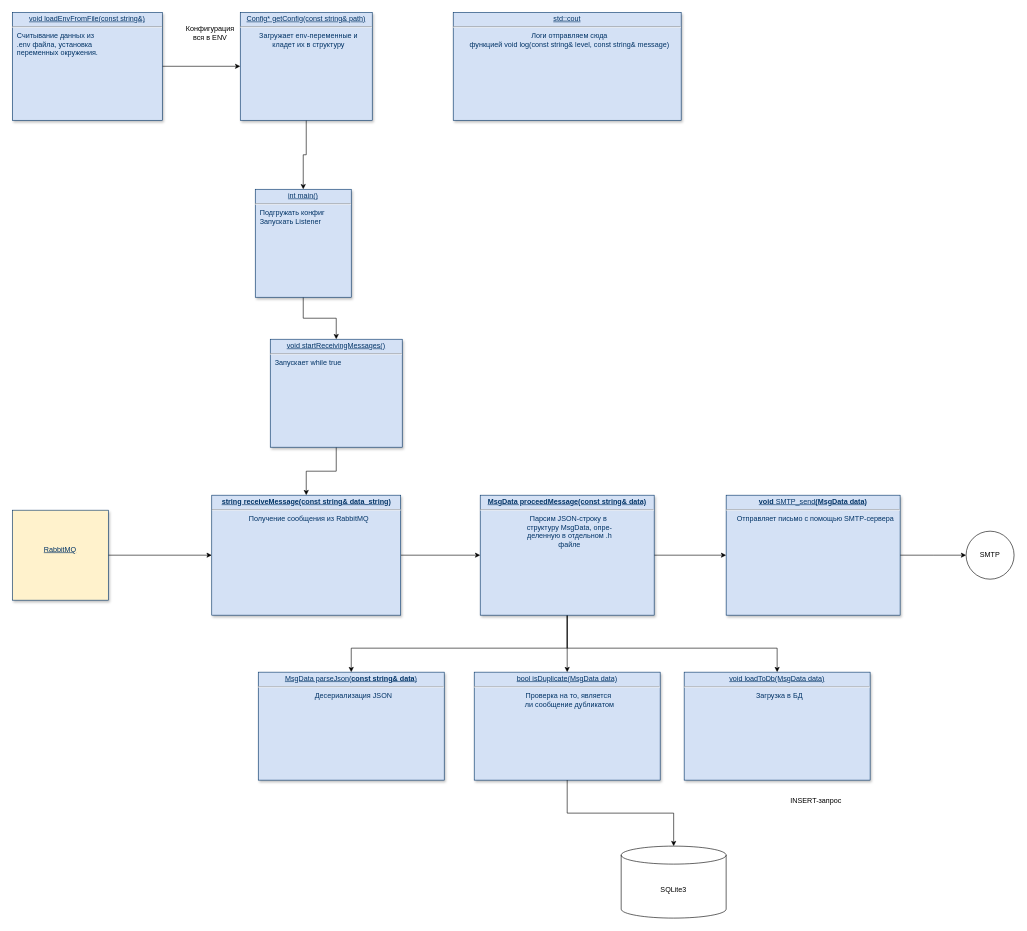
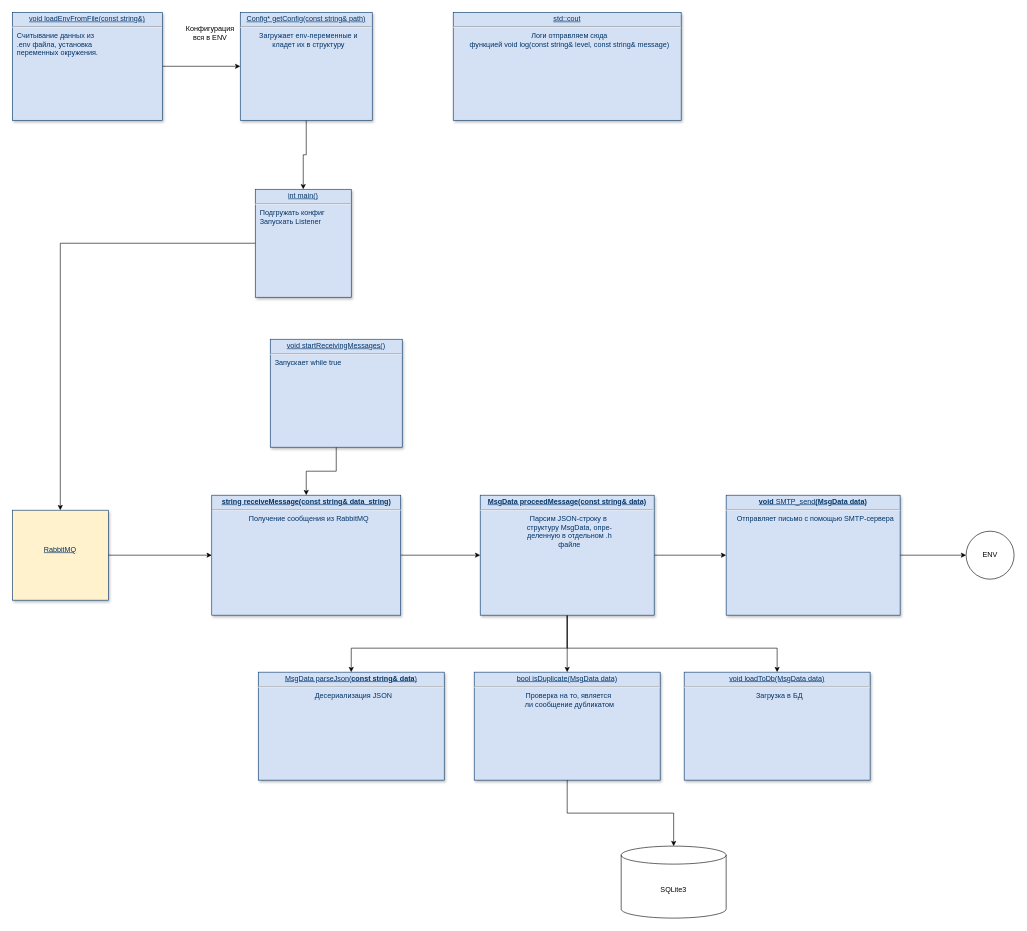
- <mxCell id="10" style="edgeStyle=orthogonalEdgeStyle;rounded=0;orthogonalLoop=1;jettySize=auto;html=1;entryX=0.5;entryY=0;entryDx=0;entryDy=0;" edge="1" parent="1" source="11" target="16"><mxGeometry relative="1" as="geometry" /></mxCell>
+ <mxCell id="10" style="edgeStyle=orthogonalEdgeStyle;rounded=0;orthogonalLoop=1;jettySize=auto;html=1;" edge="1" parent="1" source="11" target="5"><mxGeometry relative="1" as="geometry" /></mxCell>
- <mxCell id="29" value="SMTP" style="ellipse;whiteSpace=wrap;html=1;aspect=fixed;" vertex="1" parent="1"><mxGeometry x="1610" y="885" width="80" height="80" as="geometry" /></mxCell>
+ <mxCell id="29" value="ENV" style="ellipse;whiteSpace=wrap;html=1;aspect=fixed;" vertex="1" parent="1"><mxGeometry x="1610" y="885" width="80" height="80" as="geometry" /></mxCell>
- <mxCell id="25" value="INSERT-запрос" style="text;html=1;align=center;verticalAlign=middle;whiteSpace=wrap;rounded=0;" vertex="1" parent="1"><mxGeometry x="1300" y="1320" width="120" height="30" as="geometry" /></mxCell>
